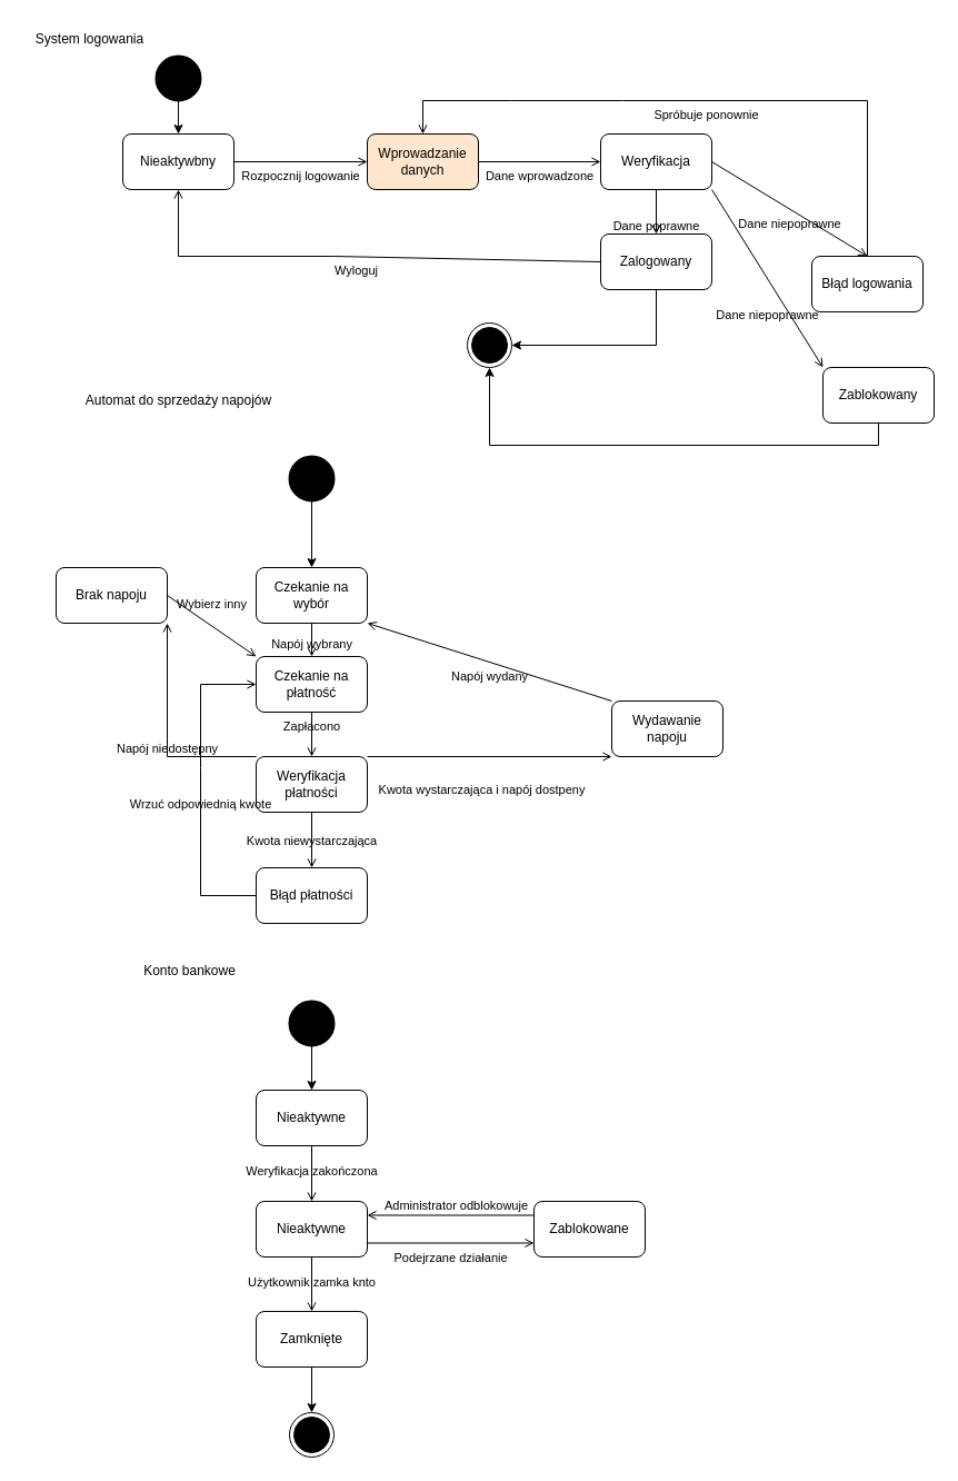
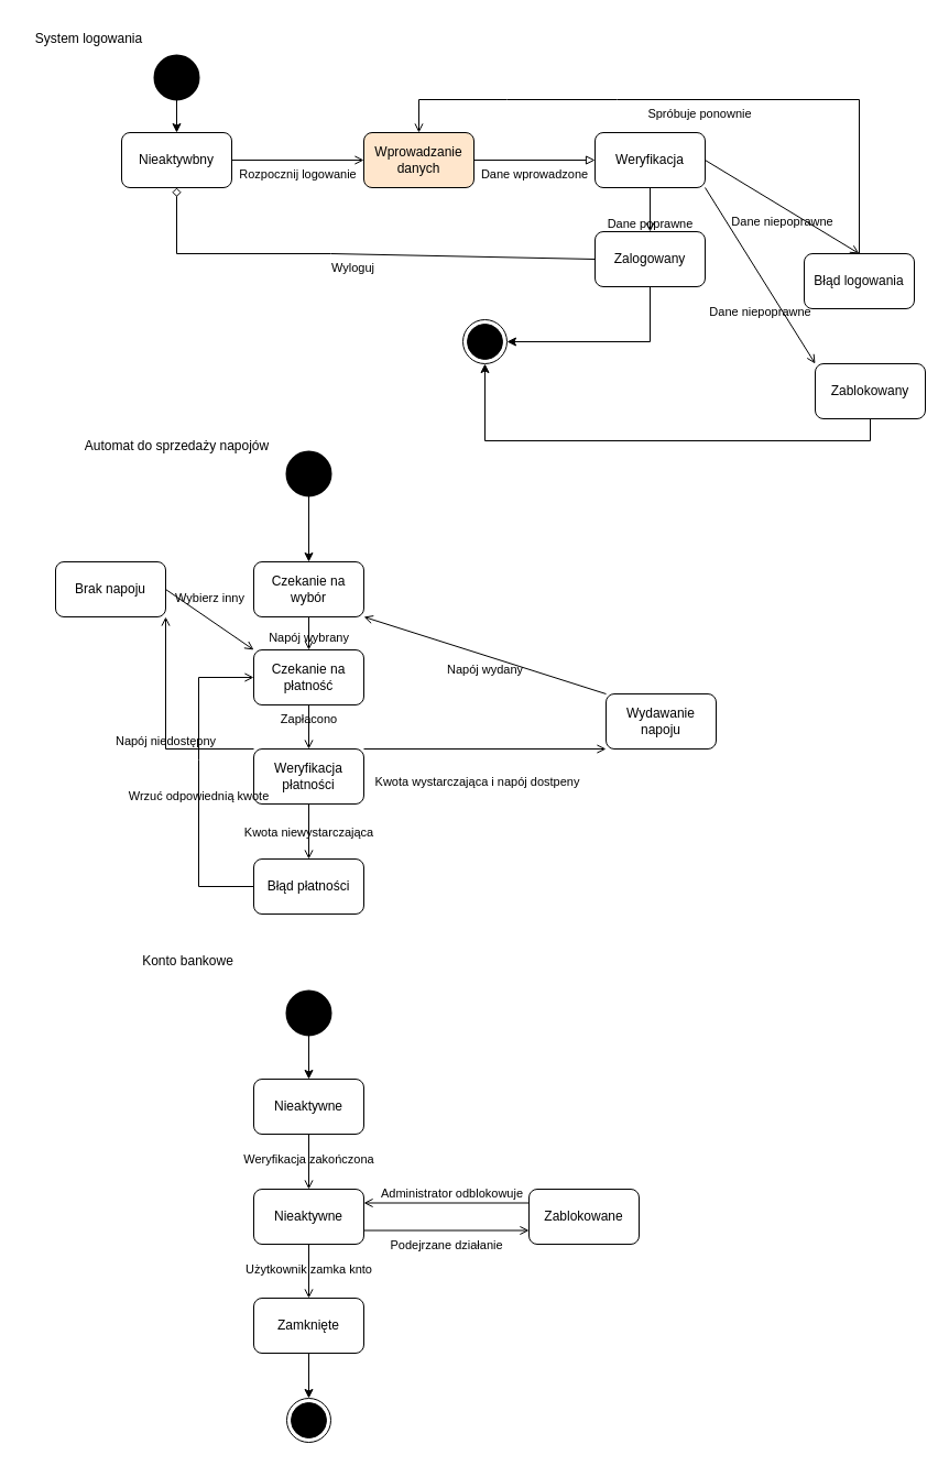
- <mxCell id="14" value="Dane wprowadzone" style="html=1;verticalAlign=top;labelBackgroundColor=none;endArrow=open;endFill=0;rounded=0;entryX=0;entryY=0.5;entryDx=0;entryDy=0;exitX=1;exitY=0.5;exitDx=0;exitDy=0;" edge="1" parent="1" source="5" target="6"><mxGeometry width="160" relative="1" as="geometry"><mxPoint x="380" y="290" as="sourcePoint" /><mxPoint x="540" y="290" as="targetPoint" /></mxGeometry></mxCell>
+ <mxCell id="14" value="Dane wprowadzone" style="html=1;verticalAlign=top;labelBackgroundColor=none;endArrow=block;endFill=0;rounded=0;entryX=0;entryY=0.5;entryDx=0;entryDy=0;exitX=1;exitY=0.5;exitDx=0;exitDy=0;" edge="1" parent="1" source="5" target="6"><mxGeometry width="160" relative="1" as="geometry"><mxPoint x="380" y="290" as="sourcePoint" /><mxPoint x="540" y="290" as="targetPoint" /></mxGeometry></mxCell>
- <mxCell id="19" value="Wyloguj" style="html=1;verticalAlign=top;labelBackgroundColor=none;endArrow=open;endFill=0;rounded=0;entryX=0.5;entryY=1;entryDx=0;entryDy=0;exitX=0;exitY=0.5;exitDx=0;exitDy=0;" edge="1" parent="1" source="8" target="4"><mxGeometry width="160" relative="1" as="geometry"><mxPoint x="380" y="290" as="sourcePoint" /><mxPoint x="160" y="180" as="targetPoint" /><Array as="points"><mxPoint x="300" y="230" /><mxPoint x="160" y="230" /></Array></mxGeometry></mxCell>
+ <mxCell id="19" value="Wyloguj" style="html=1;verticalAlign=top;labelBackgroundColor=none;endArrow=diamond;endFill=0;rounded=0;entryX=0.5;entryY=1;entryDx=0;entryDy=0;exitX=0;exitY=0.5;exitDx=0;exitDy=0;" edge="1" parent="1" source="8" target="4"><mxGeometry width="160" relative="1" as="geometry"><mxPoint x="380" y="290" as="sourcePoint" /><mxPoint x="160" y="180" as="targetPoint" /><Array as="points"><mxPoint x="300" y="230" /><mxPoint x="160" y="230" /></Array></mxGeometry></mxCell>
- <mxCell id="23" value="Automat do sprzedaży napojów" style="text;html=1;align=center;verticalAlign=middle;resizable=0;points=[];autosize=1;strokeColor=none;fillColor=none;" vertex="1" parent="1"><mxGeometry x="65" y="345" width="190" height="30" as="geometry" /></mxCell>
+ <mxCell id="23" value="Automat do sprzedaży napojów" style="text;html=1;align=center;verticalAlign=middle;resizable=0;points=[];autosize=1;strokeColor=none;fillColor=none;" vertex="1" parent="1"><mxGeometry x="65" y="390" width="190" height="30" as="geometry" /></mxCell>
